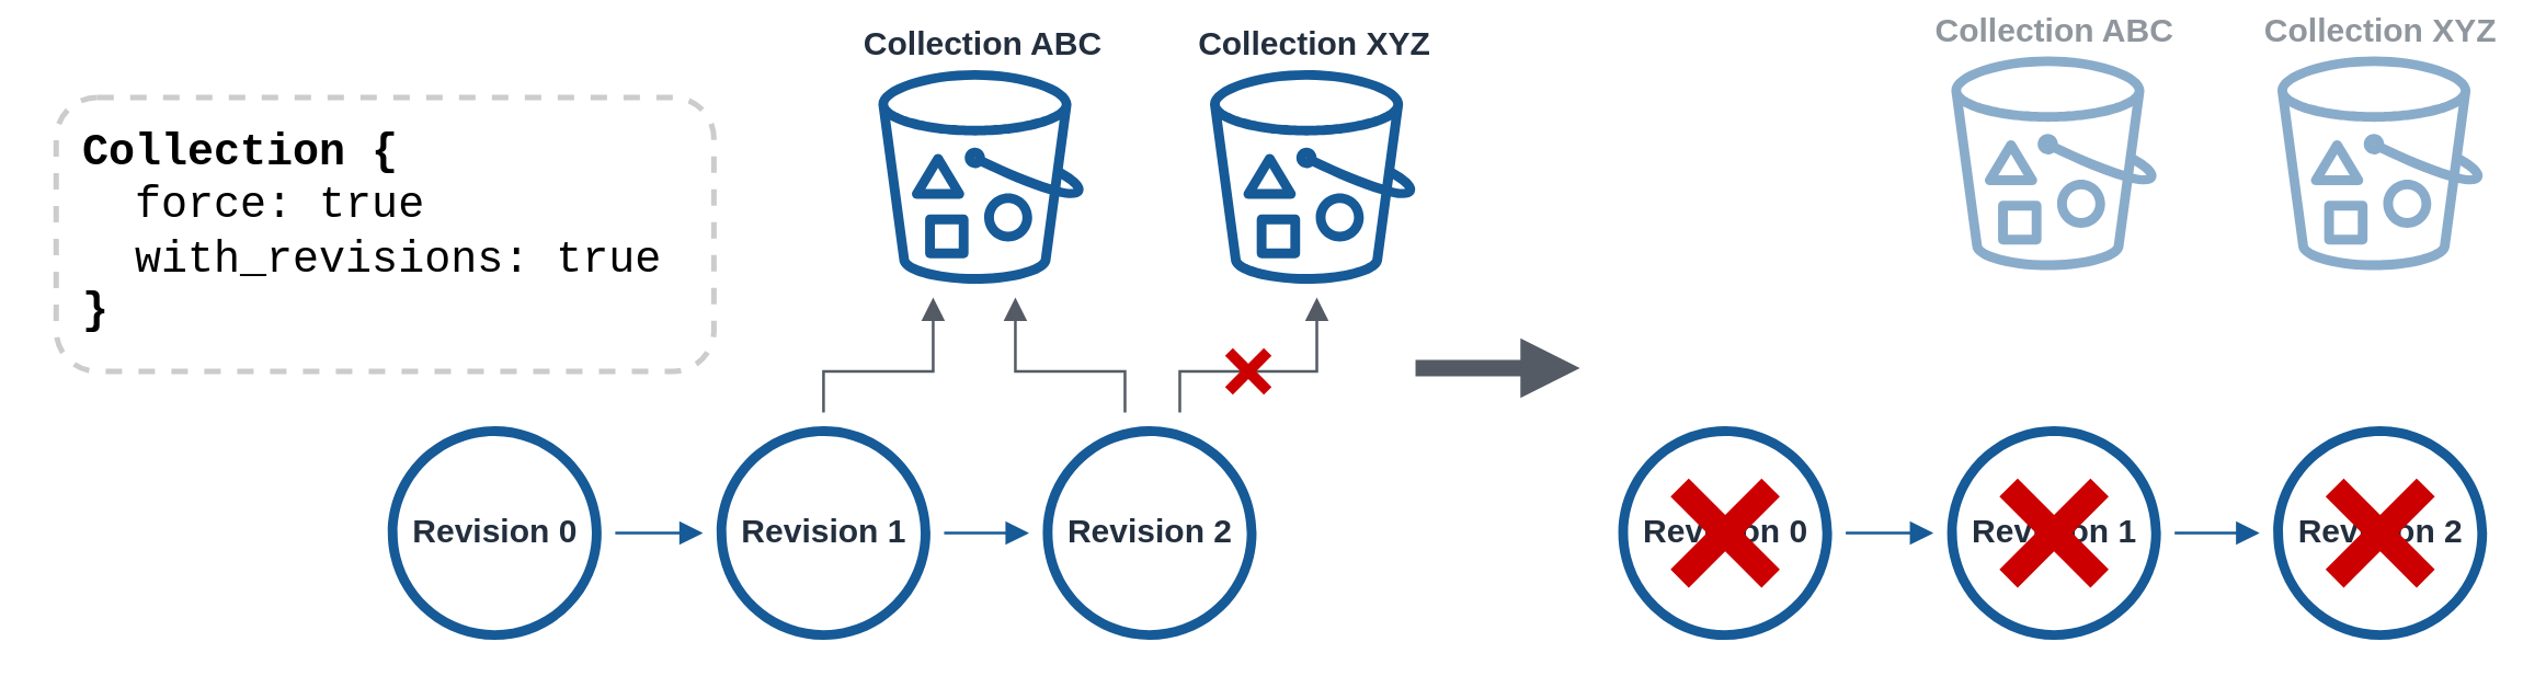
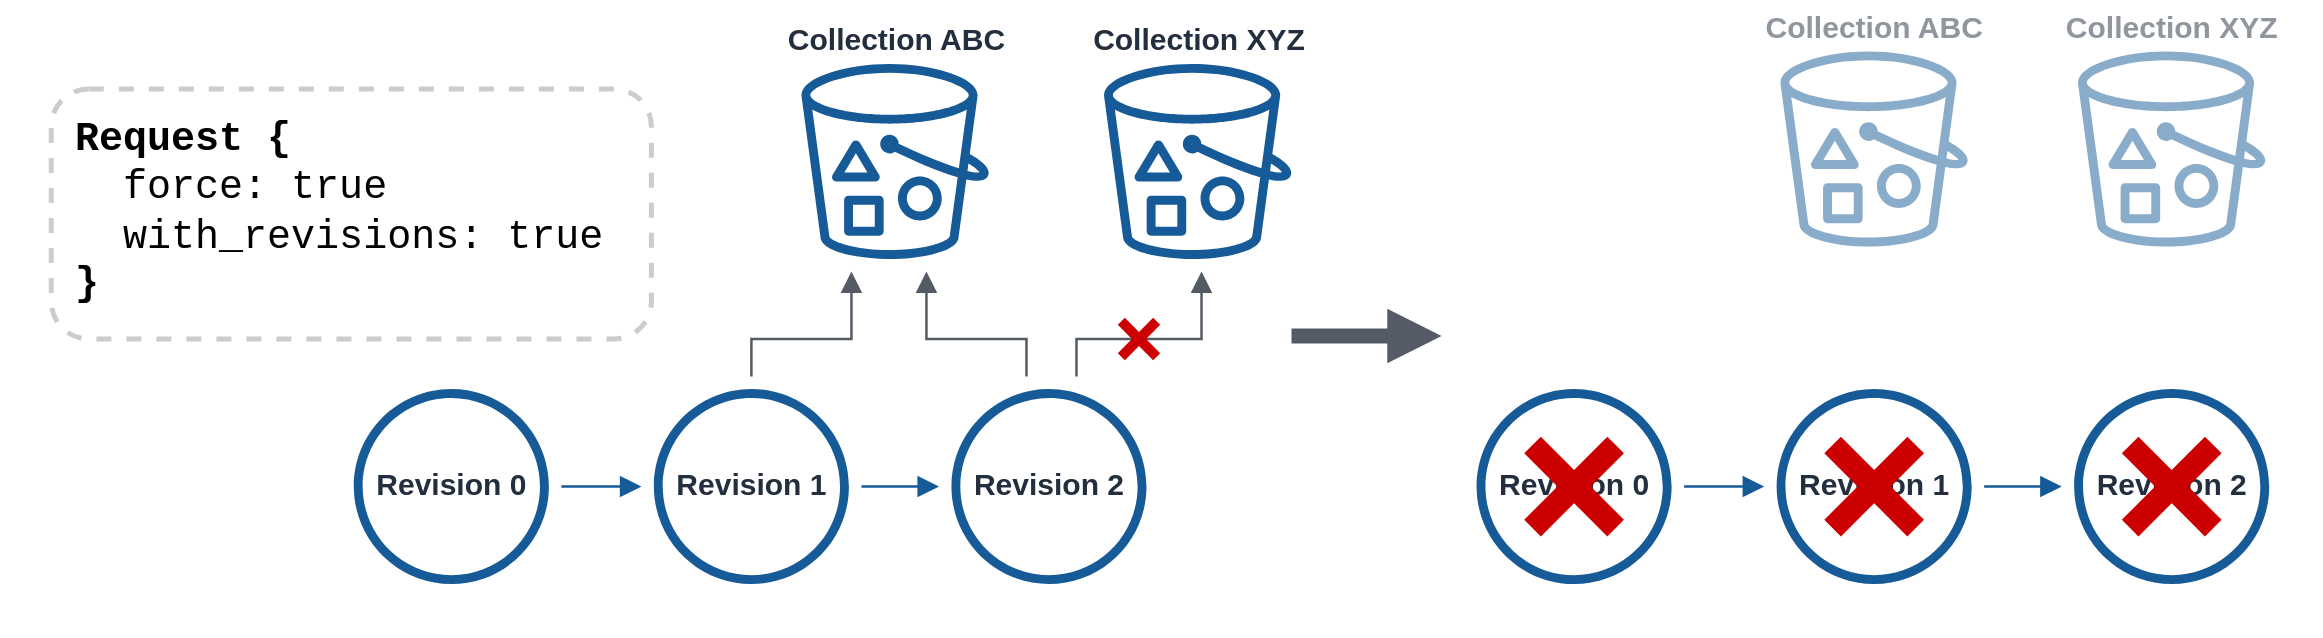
- <mxCell id="24" value="&lt;div style=&quot;font-size: 16px;&quot; align=&quot;left&quot;&gt;&lt;div style=&quot;font-size: 16px;&quot;&gt;&lt;b style=&quot;font-size: 16px;&quot;&gt;&lt;font data-font-src=&quot;https://fonts.googleapis.com/css?family=+Roboto+Mono&quot; style=&quot;font-size: 16px;&quot;&gt;Collection {&lt;/font&gt;&lt;/b&gt;&lt;/div&gt;&lt;/div&gt;&lt;div style=&quot;font-size: 16px;&quot; align=&quot;left&quot;&gt;&lt;div style=&quot;font-size: 16px;&quot;&gt;&lt;b style=&quot;font-size: 16px;&quot;&gt;&lt;font data-font-src=&quot;https://fonts.googleapis.com/css?family=+Roboto+Mono&quot; style=&quot;font-size: 16px;&quot;&gt;&amp;nbsp; &lt;/font&gt;&lt;/b&gt;&lt;font data-font-src=&quot;https://fonts.googleapis.com/css?family=+Roboto+Mono&quot; style=&quot;font-size: 16px;&quot;&gt;force: true&lt;/font&gt;&lt;/div&gt;&lt;div style=&quot;font-size: 16px;&quot;&gt;&lt;font data-font-src=&quot;https://fonts.googleapis.com/css?family=+Roboto+Mono&quot; style=&quot;font-size: 16px;&quot;&gt;&amp;nbsp; with_revisions: true&lt;br style=&quot;font-size: 16px;&quot;&gt;&lt;/font&gt;&lt;/div&gt;&lt;div style=&quot;font-size: 16px;&quot;&gt;&lt;b style=&quot;font-size: 16px;&quot;&gt;&lt;font data-font-src=&quot;https://fonts.googleapis.com/css?family=+Roboto+Mono&quot; style=&quot;font-size: 16px;&quot;&gt;}&lt;/font&gt;&lt;/b&gt;&lt;/div&gt;&lt;/div&gt;" style="text;html=1;strokeColor=#CCCCCC;fillColor=none;align=left;verticalAlign=middle;whiteSpace=wrap;rounded=1;fontFamily=Liberation Mono;fontSource=https%3A%2F%2Ffonts.googleapis.com%2Fcss%3Ffamily%3D%2BRoboto%2BMono;dashed=1;spacing=10;fontSize=16;strokeWidth=2;" vertex="1" parent="1"><mxGeometry x="20" y="35" width="240" height="100" as="geometry" /></mxCell>
+ <mxCell id="24" value="&lt;div style=&quot;font-size: 16px;&quot; align=&quot;left&quot;&gt;&lt;div style=&quot;font-size: 16px;&quot;&gt;&lt;b style=&quot;font-size: 16px;&quot;&gt;&lt;font data-font-src=&quot;https://fonts.googleapis.com/css?family=+Roboto+Mono&quot; style=&quot;font-size: 16px;&quot;&gt;Request {&lt;/font&gt;&lt;/b&gt;&lt;/div&gt;&lt;/div&gt;&lt;div style=&quot;font-size: 16px;&quot; align=&quot;left&quot;&gt;&lt;div style=&quot;font-size: 16px;&quot;&gt;&lt;b style=&quot;font-size: 16px;&quot;&gt;&lt;font data-font-src=&quot;https://fonts.googleapis.com/css?family=+Roboto+Mono&quot; style=&quot;font-size: 16px;&quot;&gt;&amp;nbsp; &lt;/font&gt;&lt;/b&gt;&lt;font data-font-src=&quot;https://fonts.googleapis.com/css?family=+Roboto+Mono&quot; style=&quot;font-size: 16px;&quot;&gt;force: true&lt;/font&gt;&lt;/div&gt;&lt;div style=&quot;font-size: 16px;&quot;&gt;&lt;font data-font-src=&quot;https://fonts.googleapis.com/css?family=+Roboto+Mono&quot; style=&quot;font-size: 16px;&quot;&gt;&amp;nbsp; with_revisions: true&lt;br style=&quot;font-size: 16px;&quot;&gt;&lt;/font&gt;&lt;/div&gt;&lt;div style=&quot;font-size: 16px;&quot;&gt;&lt;b style=&quot;font-size: 16px;&quot;&gt;&lt;font data-font-src=&quot;https://fonts.googleapis.com/css?family=+Roboto+Mono&quot; style=&quot;font-size: 16px;&quot;&gt;}&lt;/font&gt;&lt;/b&gt;&lt;/div&gt;&lt;/div&gt;" style="text;html=1;strokeColor=#CCCCCC;fillColor=none;align=left;verticalAlign=middle;whiteSpace=wrap;rounded=1;fontFamily=Liberation Mono;fontSource=https%3A%2F%2Ffonts.googleapis.com%2Fcss%3Ffamily%3D%2BRoboto%2BMono;dashed=1;spacing=10;fontSize=16;strokeWidth=2;" vertex="1" parent="1"><mxGeometry x="20" y="35" width="240" height="100" as="geometry" /></mxCell>
